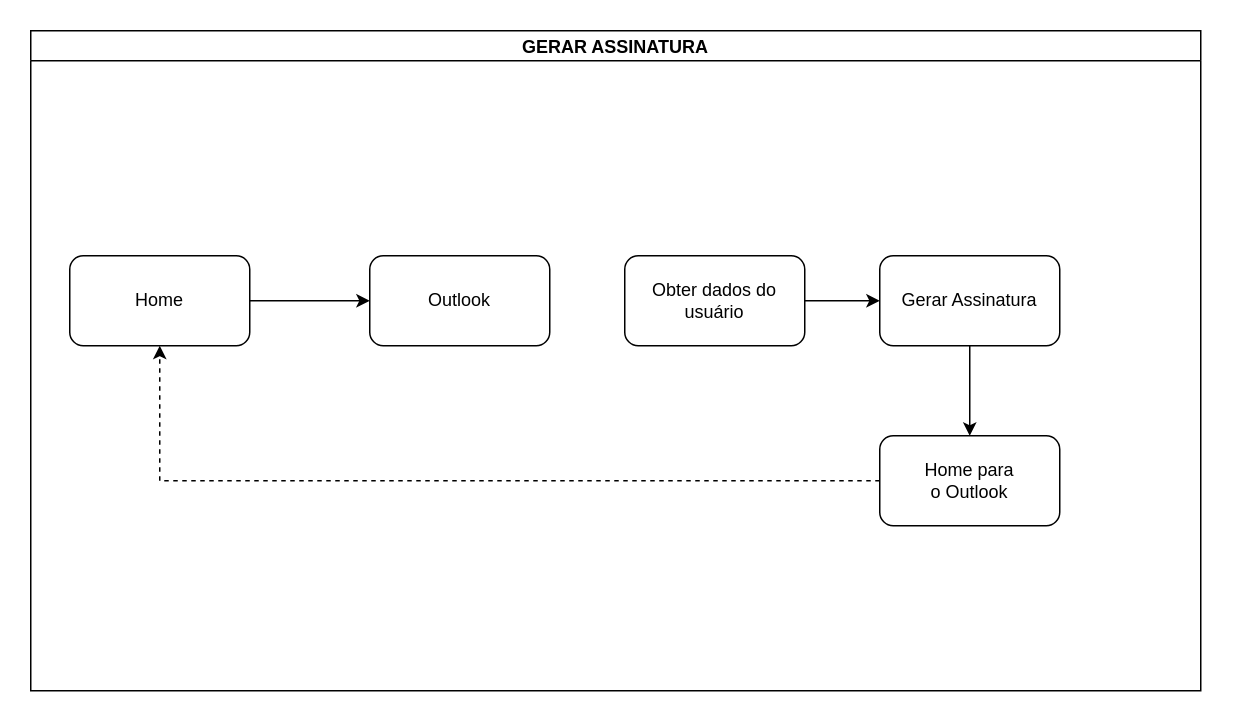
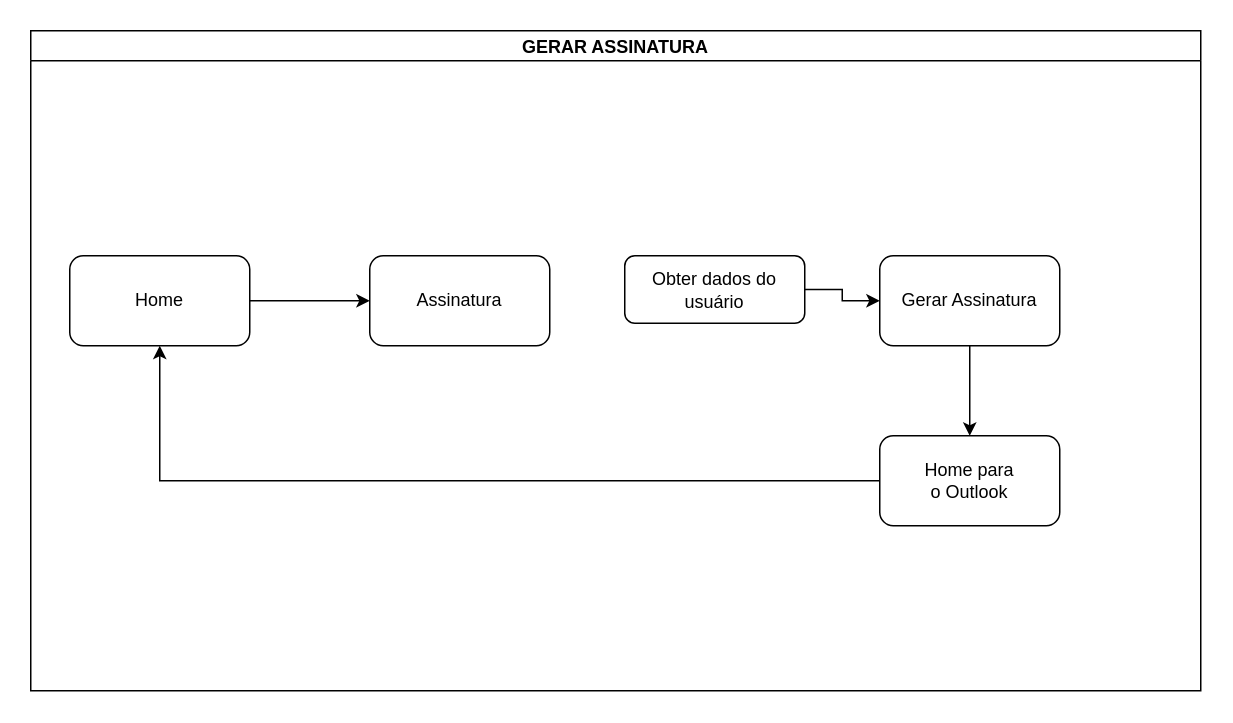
- <mxCell id="5" value="Outlook" style="rounded=1;whiteSpace=wrap;html=1;" vertex="1" parent="2"><mxGeometry x="226" y="150" width="120" height="60" as="geometry" /></mxCell>
+ <mxCell id="5" value="Assinatura" style="rounded=1;whiteSpace=wrap;html=1;" vertex="1" parent="2"><mxGeometry x="226" y="150" width="120" height="60" as="geometry" /></mxCell>
- <mxCell id="6" value="Obter dados do usuário" style="rounded=1;whiteSpace=wrap;html=1;" vertex="1" parent="2"><mxGeometry x="396" y="150" width="120" height="60" as="geometry" /></mxCell>
+ <mxCell id="6" value="Obter dados do usuário" style="rounded=1;whiteSpace=wrap;html=1;" vertex="1" parent="2"><mxGeometry x="396" y="150" width="120" height="45" as="geometry" /></mxCell>
- <mxCell id="10" style="edgeStyle=orthogonalEdgeStyle;rounded=0;orthogonalLoop=1;jettySize=auto;html=1;entryX=0.5;entryY=1;entryDx=0;entryDy=0;dashed=1;" edge="1" parent="2" source="11" target="3"><mxGeometry relative="1" as="geometry" /></mxCell>
+ <mxCell id="10" style="edgeStyle=orthogonalEdgeStyle;rounded=0;orthogonalLoop=1;jettySize=auto;html=1;entryX=0.5;entryY=1;entryDx=0;entryDy=0;" edge="1" parent="2" source="11" target="3"><mxGeometry relative="1" as="geometry" /></mxCell>
